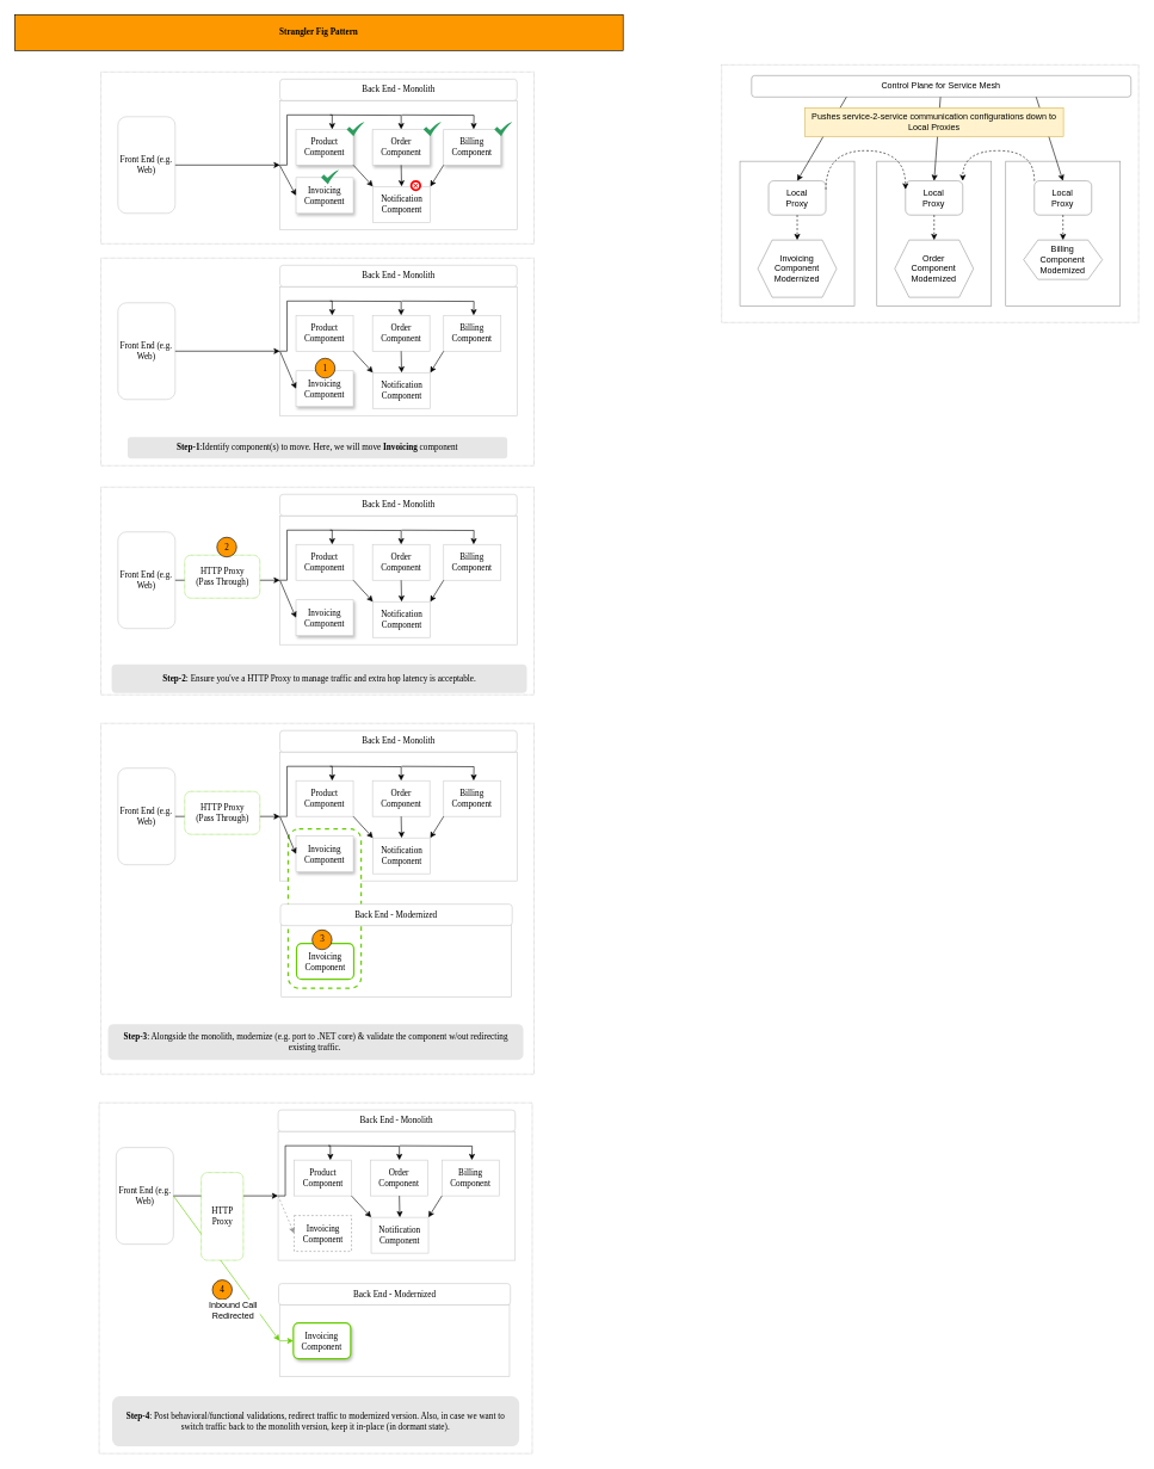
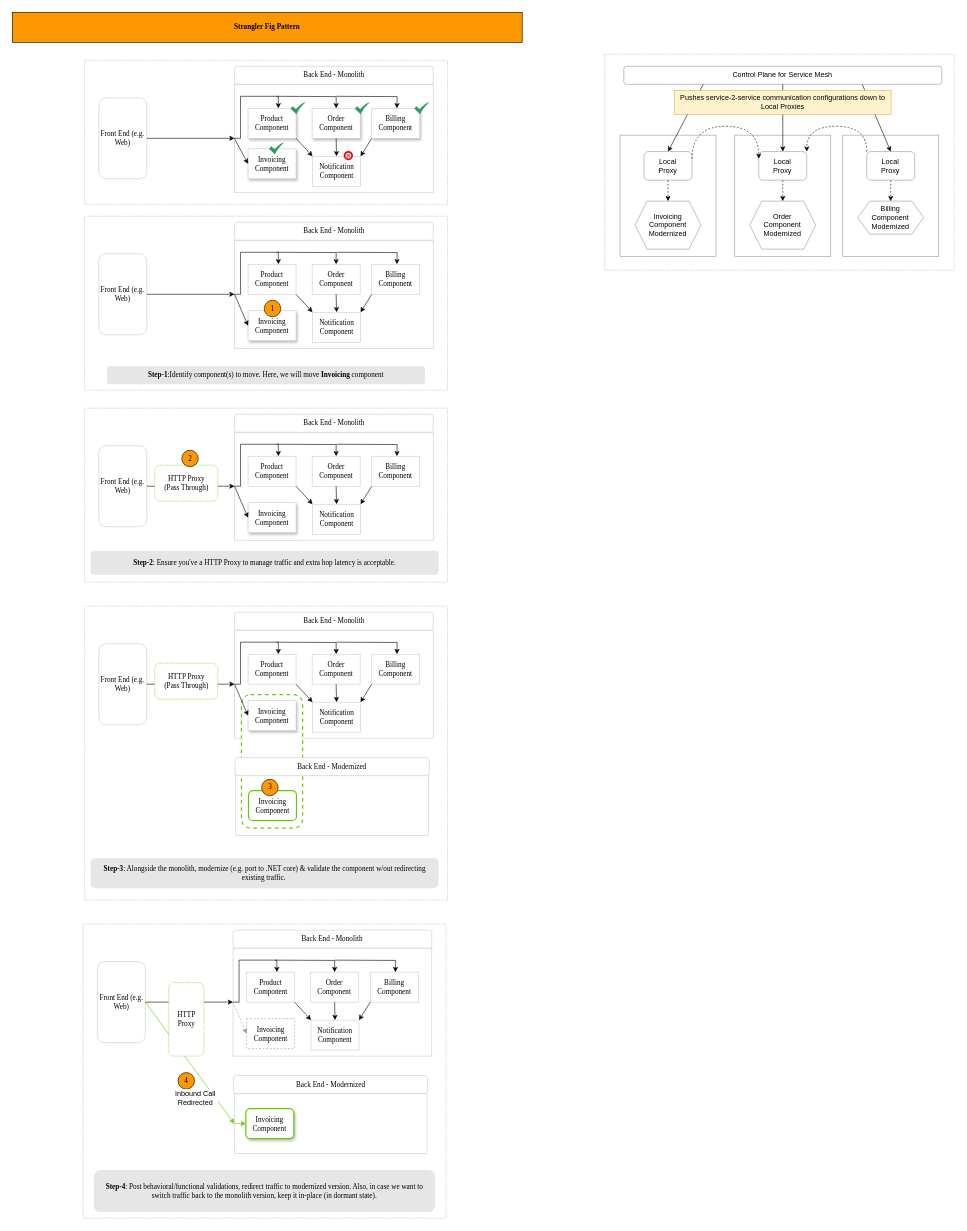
- <mxCell id="119" value="Control Plane for Service Mesh" style="rounded=1;whiteSpace=wrap;html=1;shadow=0;fontColor=#000000;strokeColor=#999999;fillColor=default;" vertex="1" parent="1"><mxGeometry x="1049.38" y="105" width="530" height="30" as="geometry" /></mxCell>
+ <mxCell id="119" value="Control Plane for Service Mesh" style="rounded=1;whiteSpace=wrap;html=1;shadow=0;fontColor=#000000;strokeColor=#999999;fillColor=default;" vertex="1" parent="1"><mxGeometry x="1039.38" y="110" width="530" height="30" as="geometry" /></mxCell>
- <mxCell id="64" value="&lt;b&gt;Step-2&lt;/b&gt;: Ensure you've a HTTP Proxy to manage traffic and extra hop latency is acceptable." style="text;html=1;strokeColor=none;fillColor=#E6E6E6;align=center;verticalAlign=middle;whiteSpace=wrap;rounded=1;shadow=0;perimeterSpacing=0;spacing=7;fontFamily=Verdana;" vertex="1" parent="1"><mxGeometry x="155.5" y="927.5" width="580" height="40" as="geometry" /></mxCell>
+ <mxCell id="64" value="&lt;b&gt;Step-2&lt;/b&gt;: Ensure you've a HTTP Proxy to manage traffic and extra hop latency is acceptable." style="text;html=1;strokeColor=none;fillColor=#E6E6E6;align=center;verticalAlign=middle;whiteSpace=wrap;rounded=1;shadow=0;perimeterSpacing=0;spacing=7;fontFamily=Verdana;" vertex="1" parent="1"><mxGeometry x="150.5" y="917.5" width="580" height="40" as="geometry" /></mxCell>
